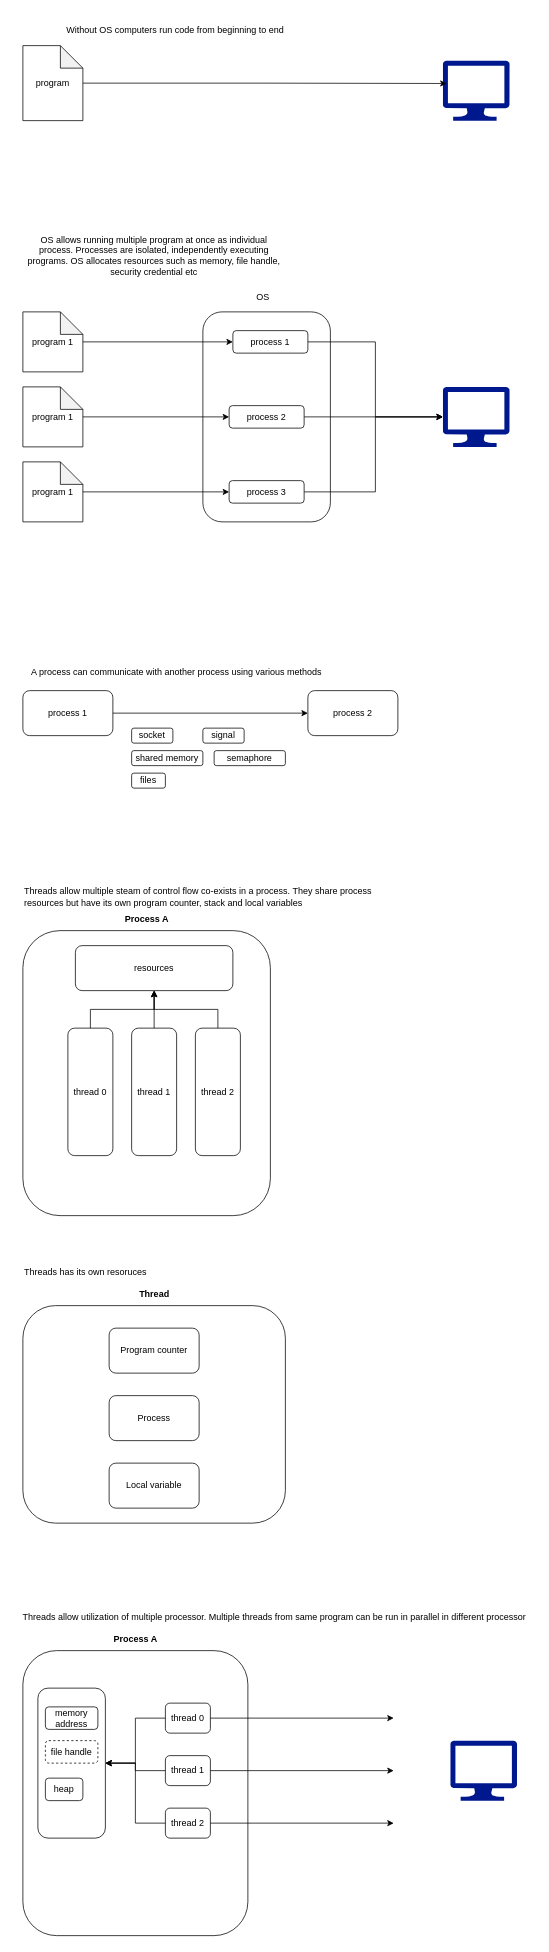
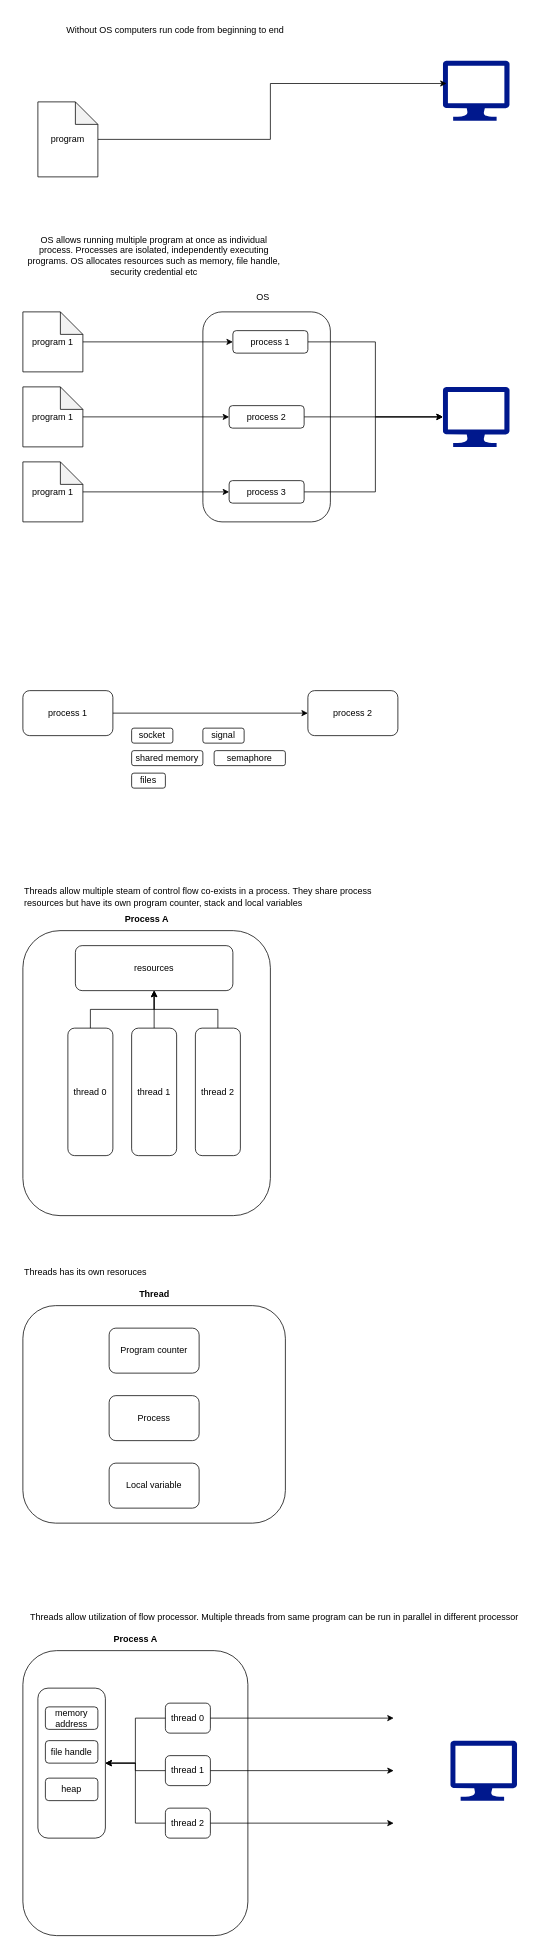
- <mxCell id="4" value="program" style="shape=note;whiteSpace=wrap;html=1;backgroundOutline=1;darkOpacity=0.05;" parent="1" vertex="1"><mxGeometry x="30" y="60" width="80" height="100" as="geometry" /></mxCell>
+ <mxCell id="4" value="program" style="shape=note;whiteSpace=wrap;html=1;backgroundOutline=1;darkOpacity=0.05;" parent="1" vertex="1"><mxGeometry x="50" y="135" width="80" height="100" as="geometry" /></mxCell>
- <mxCell id="15" value="A process can communicate with another process using various methods" style="text;html=1;strokeColor=none;fillColor=none;align=center;verticalAlign=middle;whiteSpace=wrap;rounded=0;" parent="6" vertex="1"><mxGeometry width="410" height="30" as="geometry" /></mxCell>
- <mxCell id="67" value="Threads allow utilization of multiple processor. Multiple threads from same program can be run in parallel in different processor" style="text;html=1;align=center;verticalAlign=middle;resizable=0;points=[];autosize=1;strokeColor=none;fillColor=none;" vertex="1" parent="51"><mxGeometry y="-10" width="690" height="30" as="geometry" /></mxCell>
+ <mxCell id="67" value="Threads allow utilization of flow processor. Multiple threads from same program can be run in parallel in different processor" style="text;html=1;align=center;verticalAlign=middle;resizable=0;points=[];autosize=1;strokeColor=none;fillColor=none;" vertex="1" parent="51"><mxGeometry y="-10" width="690" height="30" as="geometry" /></mxCell>
- <mxCell id="70" value="file handle" style="rounded=1;whiteSpace=wrap;html=1;dashed=1;" vertex="1" parent="51"><mxGeometry x="40" y="170" width="70" height="30" as="geometry" /></mxCell>
+ <mxCell id="70" value="file handle" style="rounded=1;whiteSpace=wrap;html=1;" vertex="1" parent="51"><mxGeometry x="40" y="170" width="70" height="30" as="geometry" /></mxCell>
- <mxCell id="71" value="heap" style="rounded=1;whiteSpace=wrap;html=1;" vertex="1" parent="51"><mxGeometry x="40" y="220" width="50" height="30" as="geometry" /></mxCell>
+ <mxCell id="71" value="heap" style="rounded=1;whiteSpace=wrap;html=1;" vertex="1" parent="51"><mxGeometry x="40" y="220" width="70" height="30" as="geometry" /></mxCell>
